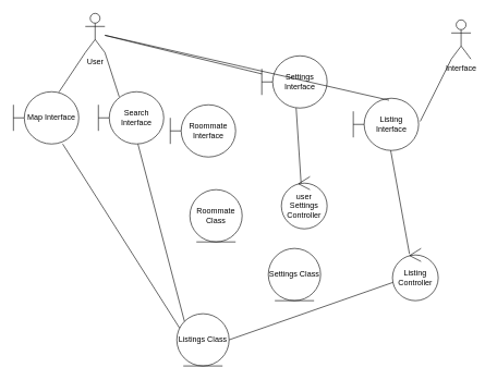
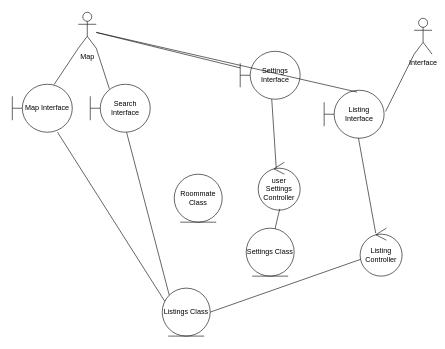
- <mxCell id="3" value="User" style="shape=umlActor;verticalLabelPosition=bottom;verticalAlign=top;html=1;outlineConnect=0;" vertex="1" parent="1"><mxGeometry x="130" y="20" width="30" height="60" as="geometry" /></mxCell>
+ <mxCell id="3" value="Map" style="shape=umlActor;verticalLabelPosition=bottom;verticalAlign=top;html=1;outlineConnect=0;" vertex="1" parent="1"><mxGeometry x="130" y="20" width="30" height="60" as="geometry" /></mxCell>
- <mxCell id="10" value="Roommate Interface" style="shape=umlBoundary;whiteSpace=wrap;html=1;" vertex="1" parent="1"><mxGeometry x="260" y="160" width="100" height="80" as="geometry" /></mxCell>
+ <mxCell id="24" style="rounded=0;orthogonalLoop=1;jettySize=auto;html=1;entryX=0.514;entryY=0.972;entryDx=0;entryDy=0;entryPerimeter=0;endArrow=none;startFill=0;" edge="1" parent="1" source="15" target="14"><mxGeometry relative="1" as="geometry" /></mxCell>
